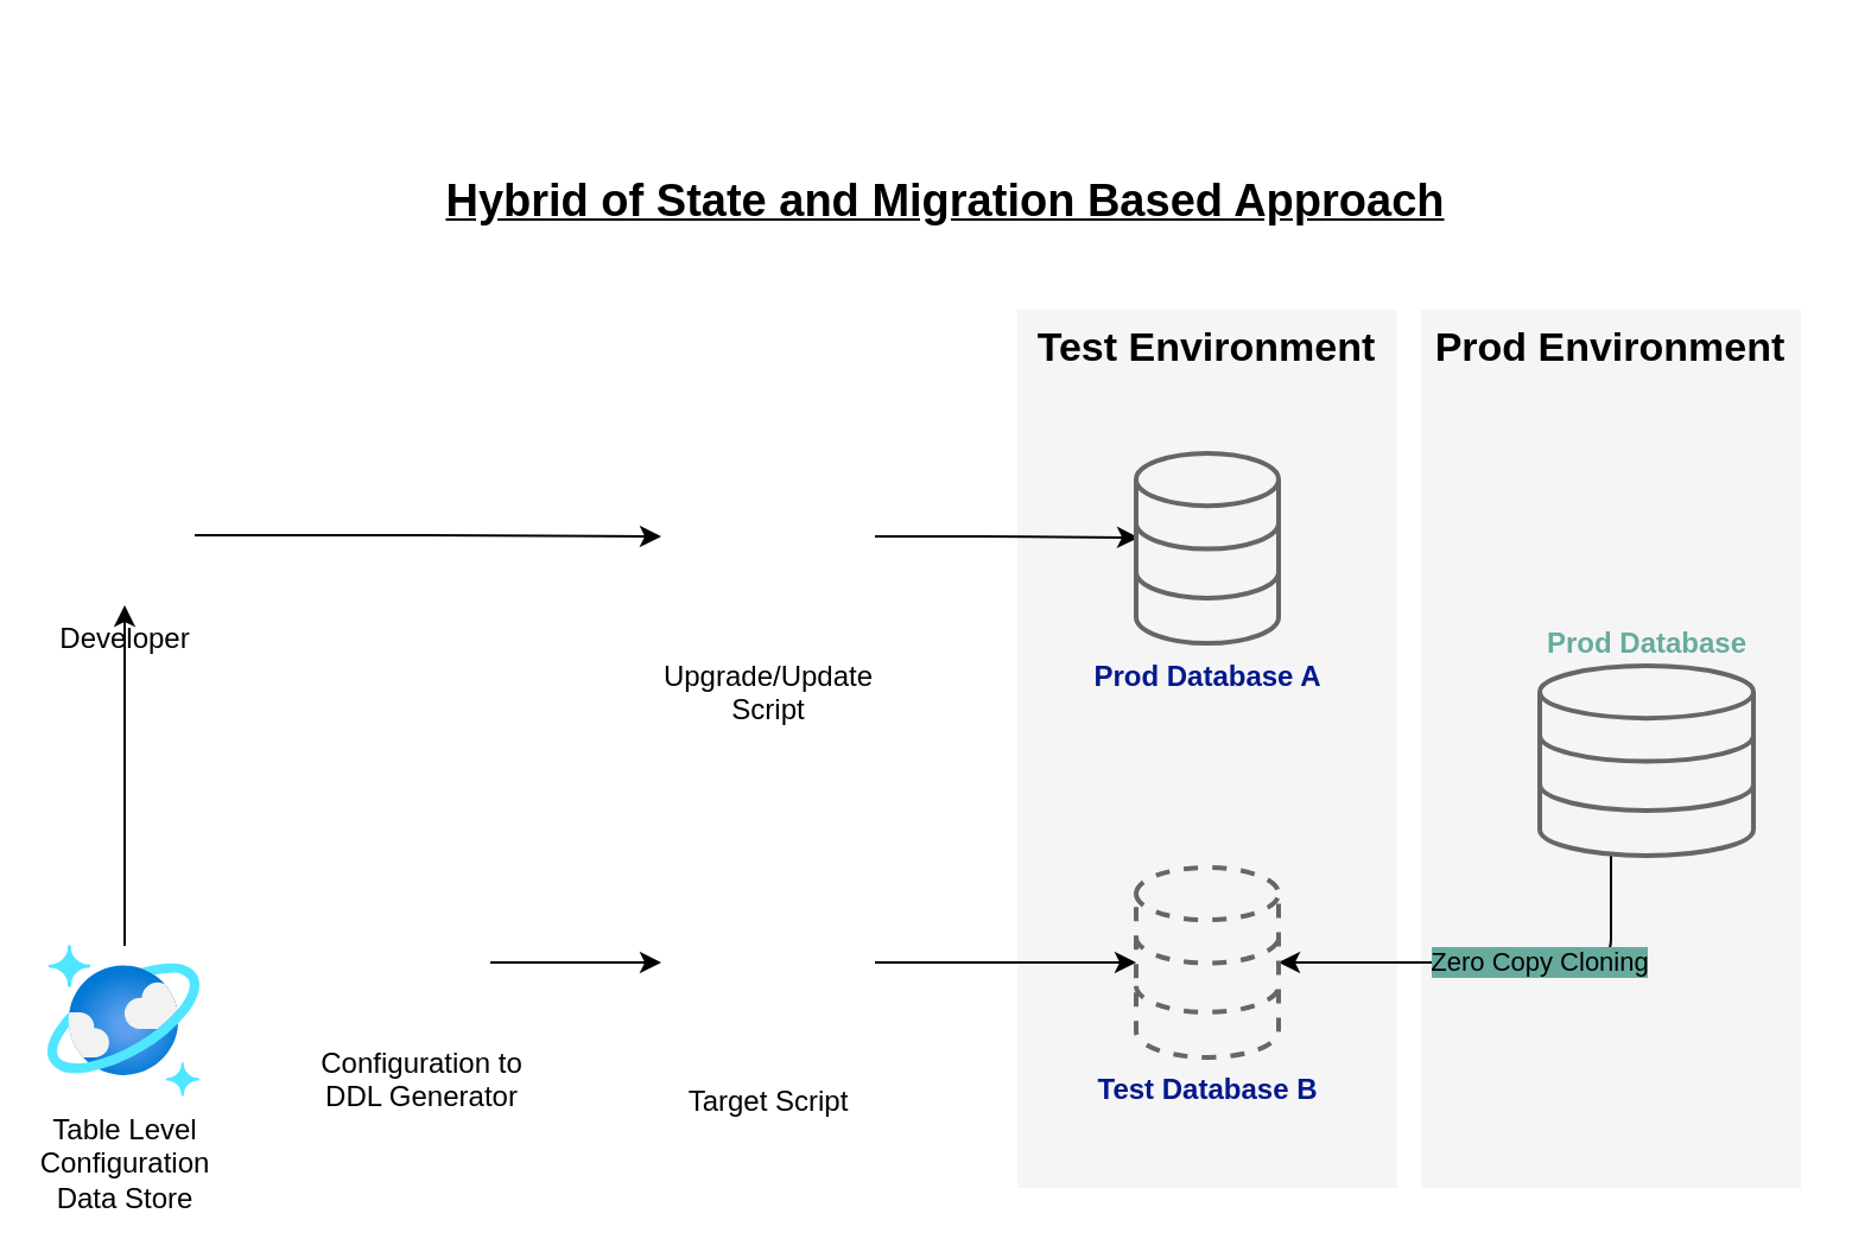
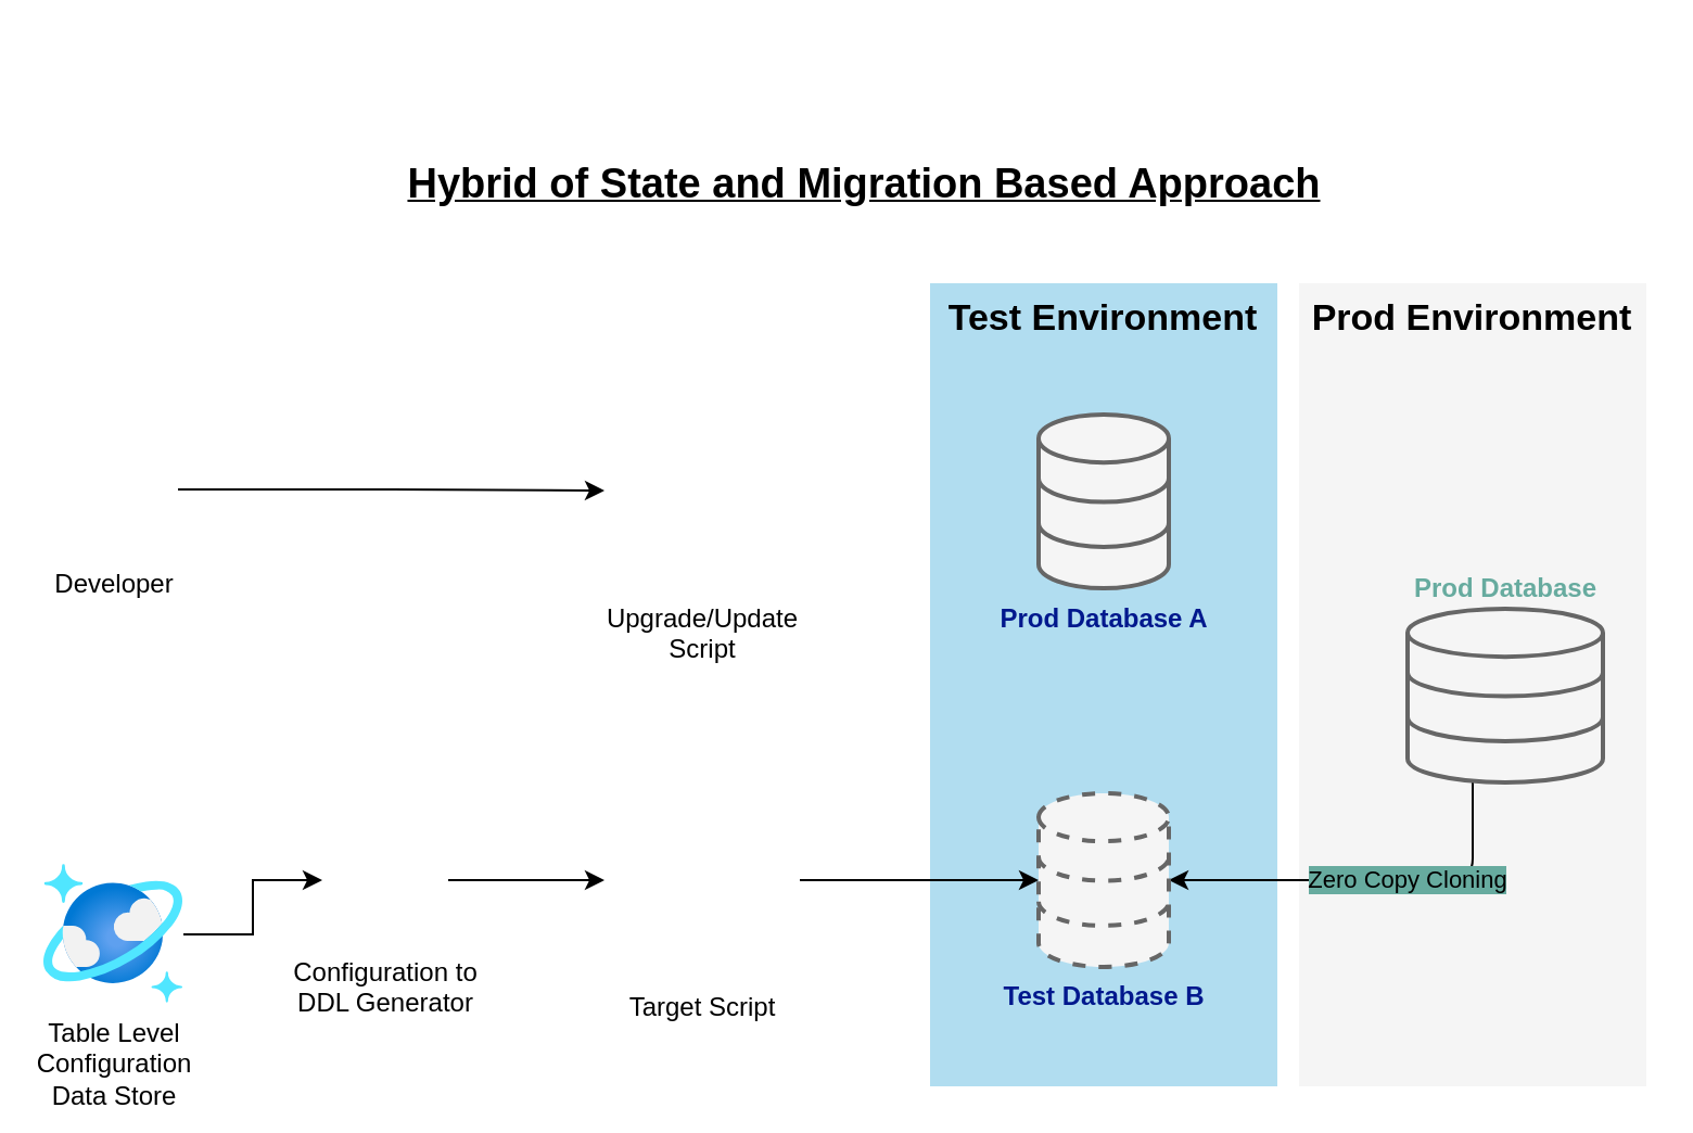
- <mxCell id="4" style="edgeStyle=orthogonalEdgeStyle;rounded=1;orthogonalLoop=1;jettySize=auto;html=1;entryX=0.017;entryY=0.444;entryDx=0;entryDy=0;entryPerimeter=0;fontSize=17;" parent="1" source="5" target="16" edge="1"><mxGeometry relative="1" as="geometry" /></mxCell>
- <mxCell id="3" value="Test Environment" style="rounded=0;whiteSpace=wrap;html=1;fillColor=#f5f5f5;strokeColor=none;verticalAlign=top;fontSize=17;fontStyle=1;" parent="1" vertex="1"><mxGeometry x="428" y="130" width="160" height="370" as="geometry" /></mxCell>
+ <mxCell id="3" value="Test Environment" style="rounded=0;whiteSpace=wrap;html=1;fillColor=#b1ddf0;strokeColor=none;verticalAlign=top;fontSize=17;fontStyle=1" parent="1" vertex="1"><mxGeometry x="428" y="130" width="160" height="370" as="geometry" /></mxCell>
- <mxCell id="10" style="edgeStyle=orthogonalEdgeStyle;rounded=0;orthogonalLoop=1;jettySize=auto;html=1;" parent="1" source="11" target="9" edge="1"><mxGeometry relative="1" as="geometry" /></mxCell>
+ <mxCell id="10" style="edgeStyle=orthogonalEdgeStyle;rounded=0;orthogonalLoop=1;jettySize=auto;html=1;" parent="1" source="11" target="15" edge="1"><mxGeometry relative="1" as="geometry" /></mxCell>
